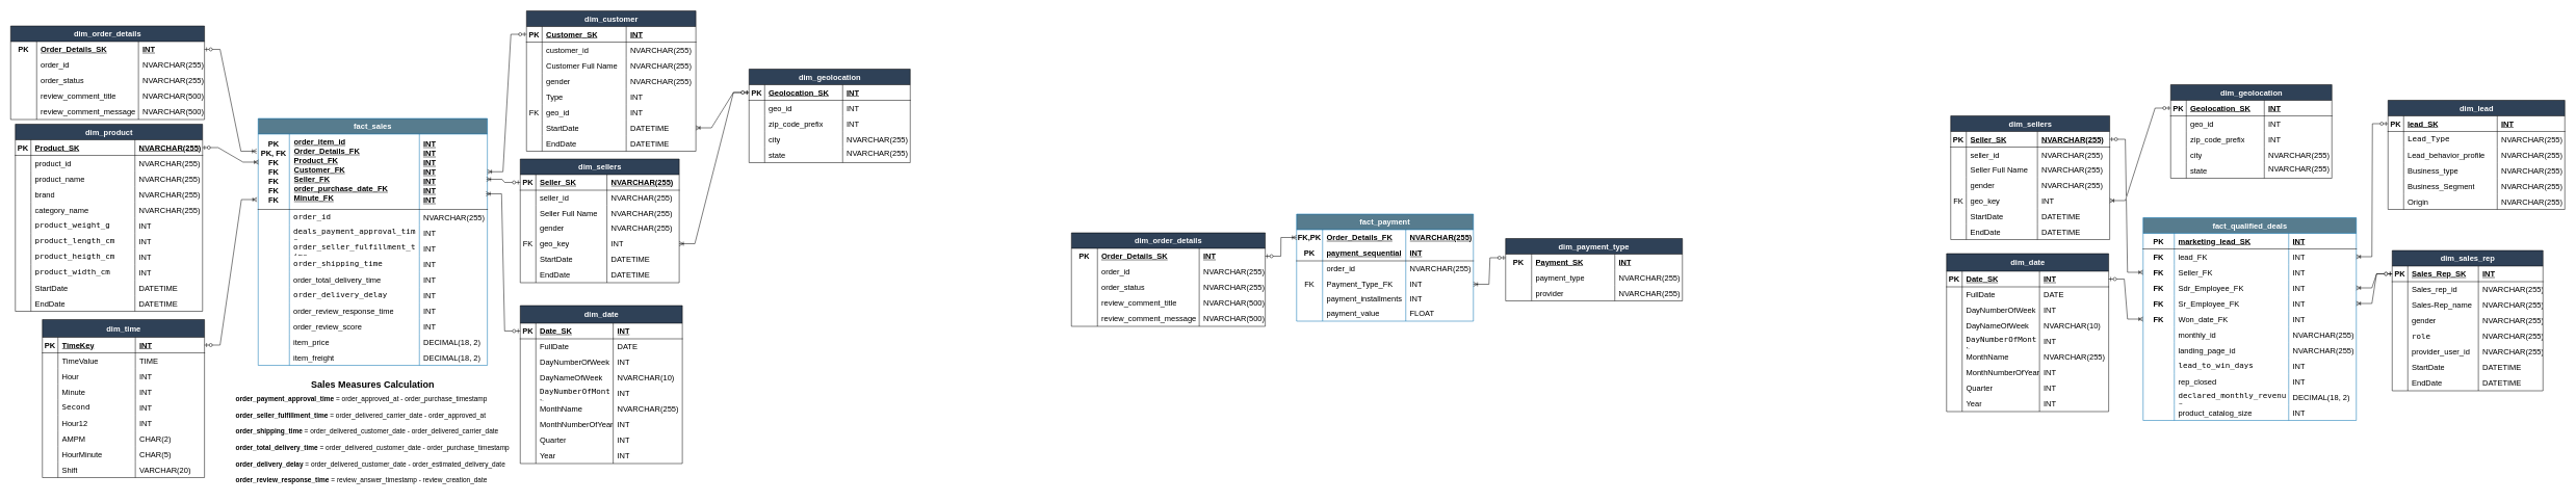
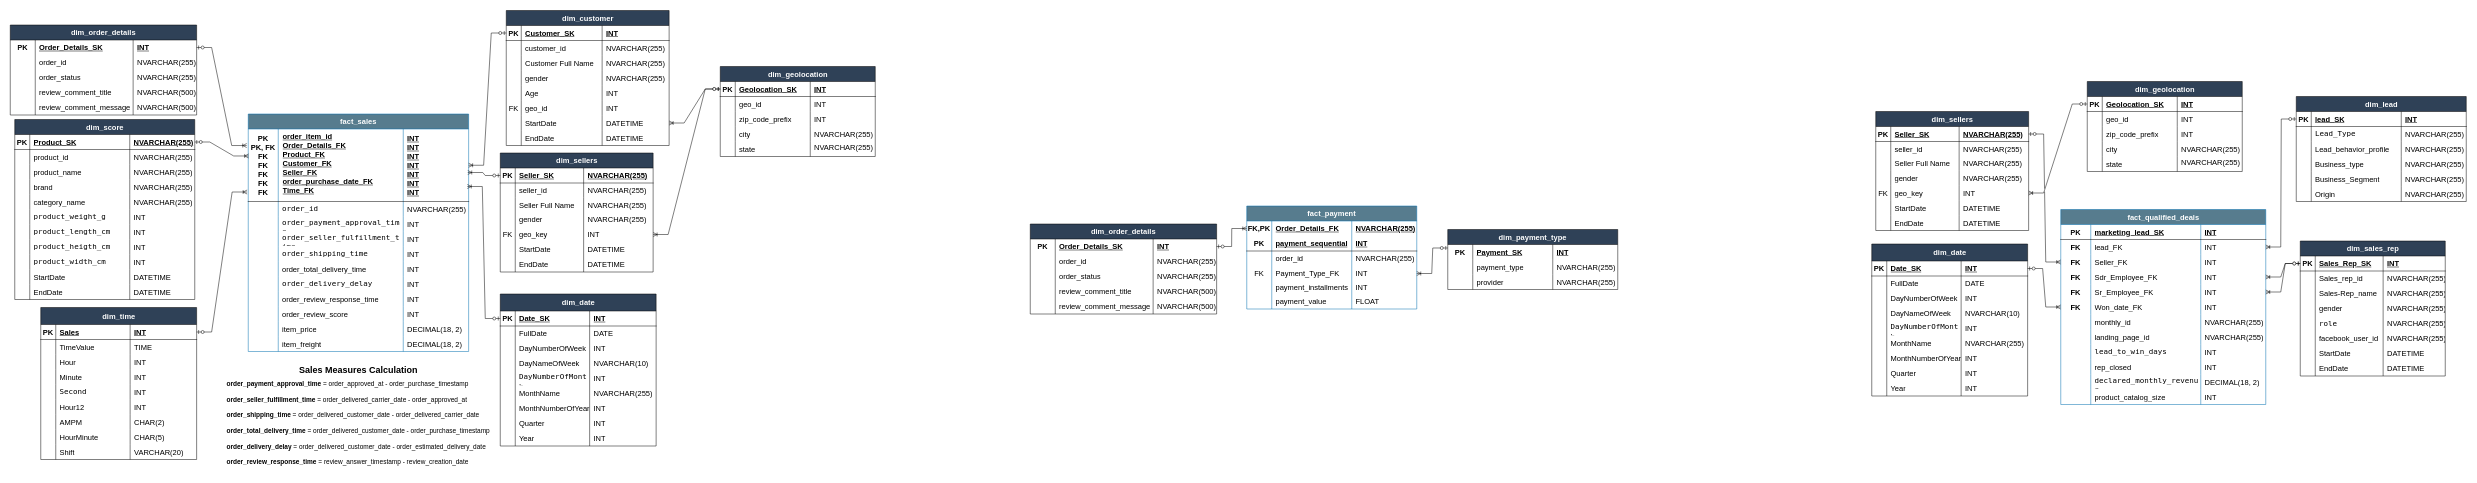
- <mxCell id="66" value="Type" style="shape=partialRectangle;connectable=0;fillColor=none;top=0;left=0;bottom=0;right=0;align=left;spacingLeft=6;overflow=hidden;whiteSpace=wrap;html=1;fontSize=15;fontColor=#000000;labelBorderColor=none;labelBackgroundColor=none;strokeColor=#000000;" parent="64" vertex="1"><mxGeometry x="30" width="161.75" height="30" as="geometry"><mxRectangle width="161.75" height="30" as="alternateBounds" /></mxGeometry></mxCell>
+ <mxCell id="66" value="Age" style="shape=partialRectangle;connectable=0;fillColor=none;top=0;left=0;bottom=0;right=0;align=left;spacingLeft=6;overflow=hidden;whiteSpace=wrap;html=1;fontSize=15;fontColor=#000000;labelBorderColor=none;labelBackgroundColor=none;strokeColor=#000000;" parent="64" vertex="1"><mxGeometry x="30" width="161.75" height="30" as="geometry"><mxRectangle width="161.75" height="30" as="alternateBounds" /></mxGeometry></mxCell>
- <mxCell id="101" value="&lt;font style=&quot;color: rgb(255, 255, 255);&quot;&gt;dim_product&lt;/font&gt;" style="shape=table;startSize=30;container=1;collapsible=1;childLayout=tableLayout;fixedRows=1;rowLines=0;fontStyle=1;align=center;resizeLast=1;html=1;fillColor=#2F4157;fontColor=#000000;strokeColor=#000000;fontSize=15;labelBorderColor=none;labelBackgroundColor=none;" parent="1" vertex="1"><mxGeometry x="29" y="238" width="360" height="360" as="geometry" /></mxCell>
+ <mxCell id="101" value="&lt;font style=&quot;color: rgb(255, 255, 255);&quot;&gt;dim_score&lt;/font&gt;" style="shape=table;startSize=30;container=1;collapsible=1;childLayout=tableLayout;fixedRows=1;rowLines=0;fontStyle=1;align=center;resizeLast=1;html=1;fillColor=#2F4157;fontColor=#000000;strokeColor=#000000;fontSize=15;labelBorderColor=none;labelBackgroundColor=none;" parent="1" vertex="1"><mxGeometry x="29" y="238" width="360" height="360" as="geometry" /></mxCell>
- <mxCell id="5" value="order_item_id&lt;div&gt;Order_Details_FK&lt;/div&gt;&lt;div&gt;Product_FK&lt;/div&gt;&lt;div&gt;Customer_FK&lt;/div&gt;&lt;div&gt;Seller_FK&lt;/div&gt;&lt;div&gt;order_purchase_date_FK&lt;/div&gt;&lt;div&gt;Minute_FK&lt;/div&gt;&lt;div&gt;&lt;br&gt;&lt;/div&gt;" style="shape=partialRectangle;connectable=0;fillColor=none;top=0;left=0;bottom=0;right=0;align=left;spacingLeft=6;fontStyle=5;overflow=hidden;whiteSpace=wrap;fontSize=15;fontColor=#000000;labelBorderColor=none;labelBackgroundColor=none;strokeColor=#000000;html=1;spacingTop=3;spacing=3;" parent="3" vertex="1"><mxGeometry x="60" width="250" height="145" as="geometry"><mxRectangle width="250" height="145" as="alternateBounds" /></mxGeometry></mxCell>
+ <mxCell id="5" value="order_item_id&lt;div&gt;Order_Details_FK&lt;/div&gt;&lt;div&gt;Product_FK&lt;/div&gt;&lt;div&gt;Customer_FK&lt;/div&gt;&lt;div&gt;Seller_FK&lt;/div&gt;&lt;div&gt;order_purchase_date_FK&lt;/div&gt;&lt;div&gt;Time_FK&lt;/div&gt;&lt;div&gt;&lt;br&gt;&lt;/div&gt;" style="shape=partialRectangle;connectable=0;fillColor=none;top=0;left=0;bottom=0;right=0;align=left;spacingLeft=6;fontStyle=5;overflow=hidden;whiteSpace=wrap;fontSize=15;fontColor=#000000;labelBorderColor=none;labelBackgroundColor=none;strokeColor=#000000;html=1;spacingTop=3;spacing=3;" parent="3" vertex="1"><mxGeometry x="60" width="250" height="145" as="geometry"><mxRectangle width="250" height="145" as="alternateBounds" /></mxGeometry></mxCell>
- <mxCell id="13" value="&lt;pre style=&quot;border: none; margin: 0px; padding: 0px; overflow: auto; word-break: break-all; overflow-wrap: break-word; text-wrap-mode: wrap; font-family: menlo, consolas, &amp;quot;DejaVu Sans Mono&amp;quot;, monospace; line-height: 1.308;&quot; data--h-bstatus=&quot;0OBSERVED&quot;&gt;deals_payment_approval_time&lt;/pre&gt;" style="shape=partialRectangle;connectable=0;fillColor=none;top=0;left=0;bottom=0;right=0;align=left;spacingLeft=6;overflow=hidden;whiteSpace=wrap;html=1;fontSize=15;fontColor=#000000;labelBorderColor=none;labelBackgroundColor=none;strokeColor=#000000;" parent="11" vertex="1"><mxGeometry x="60" width="250" height="30" as="geometry"><mxRectangle width="250" height="30" as="alternateBounds" /></mxGeometry></mxCell>
+ <mxCell id="13" value="&lt;pre style=&quot;border: none; margin: 0px; padding: 0px; overflow: auto; word-break: break-all; overflow-wrap: break-word; text-wrap-mode: wrap; font-family: menlo, consolas, &amp;quot;DejaVu Sans Mono&amp;quot;, monospace; line-height: 1.308;&quot; data--h-bstatus=&quot;0OBSERVED&quot;&gt;order_payment_approval_time&lt;/pre&gt;" style="shape=partialRectangle;connectable=0;fillColor=none;top=0;left=0;bottom=0;right=0;align=left;spacingLeft=6;overflow=hidden;whiteSpace=wrap;html=1;fontSize=15;fontColor=#000000;labelBorderColor=none;labelBackgroundColor=none;strokeColor=#000000;" parent="11" vertex="1"><mxGeometry x="60" width="250" height="30" as="geometry"><mxRectangle width="250" height="30" as="alternateBounds" /></mxGeometry></mxCell>
- <mxCell id="241" value="TimeKey" style="shape=partialRectangle;connectable=0;fillColor=none;top=0;left=0;bottom=0;right=0;align=left;spacingLeft=6;fontStyle=5;overflow=hidden;whiteSpace=wrap;html=1;fontSize=15;fontColor=#000000;labelBorderColor=none;labelBackgroundColor=none;strokeColor=#000000;" parent="239" vertex="1"><mxGeometry x="30" width="148.75" height="30" as="geometry"><mxRectangle width="148.75" height="30" as="alternateBounds" /></mxGeometry></mxCell>
+ <mxCell id="241" value="Sales" style="shape=partialRectangle;connectable=0;fillColor=none;top=0;left=0;bottom=0;right=0;align=left;spacingLeft=6;fontStyle=5;overflow=hidden;whiteSpace=wrap;html=1;fontSize=15;fontColor=#000000;labelBorderColor=none;labelBackgroundColor=none;strokeColor=#000000;" parent="239" vertex="1"><mxGeometry x="30" width="148.75" height="30" as="geometry"><mxRectangle width="148.75" height="30" as="alternateBounds" /></mxGeometry></mxCell>
- <mxCell id="385" value="provider_user_id" style="shape=partialRectangle;connectable=0;fillColor=none;top=0;left=0;bottom=0;right=0;align=left;spacingLeft=6;overflow=hidden;whiteSpace=wrap;html=1;fontSize=15;fontColor=#000000;labelBorderColor=none;labelBackgroundColor=none;strokeColor=#000000;" parent="383" vertex="1"><mxGeometry x="30" width="135.75" height="30" as="geometry"><mxRectangle width="135.75" height="30" as="alternateBounds" /></mxGeometry></mxCell>
+ <mxCell id="385" value="facebook_user_id" style="shape=partialRectangle;connectable=0;fillColor=none;top=0;left=0;bottom=0;right=0;align=left;spacingLeft=6;overflow=hidden;whiteSpace=wrap;html=1;fontSize=15;fontColor=#000000;labelBorderColor=none;labelBackgroundColor=none;strokeColor=#000000;" parent="383" vertex="1"><mxGeometry x="30" width="135.75" height="30" as="geometry"><mxRectangle width="135.75" height="30" as="alternateBounds" /></mxGeometry></mxCell>
